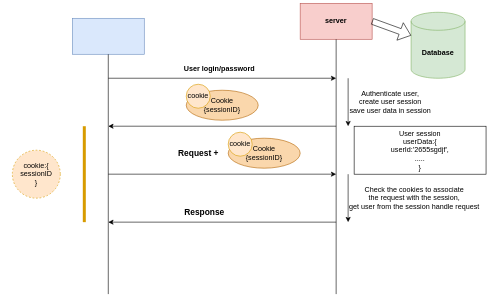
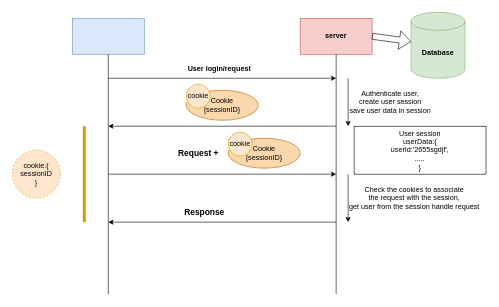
- <mxCell id="3" value="&lt;b&gt;server&lt;/b&gt;" style="rounded=0;whiteSpace=wrap;html=1;fillColor=#f8cecc;strokeColor=#b85450;" vertex="1" parent="1"><mxGeometry x="500" y="5" width="120" height="60" as="geometry" /></mxCell>
+ <mxCell id="3" value="&lt;b&gt;server&lt;/b&gt;" style="rounded=0;whiteSpace=wrap;html=1;fillColor=#f8cecc;strokeColor=#b85450;" vertex="1" parent="1"><mxGeometry x="500" y="30" width="120" height="60" as="geometry" /></mxCell>
- <mxCell id="20" value="&lt;b&gt;User login/password&lt;/b&gt;" style="text;html=1;align=center;verticalAlign=middle;resizable=0;points=[];autosize=1;strokeColor=none;fillColor=none;" vertex="1" parent="1"><mxGeometry x="295" y="100" width="140" height="30" as="geometry" /></mxCell>
+ <mxCell id="20" value="&lt;b&gt;User login/request&lt;/b&gt;" style="text;html=1;align=center;verticalAlign=middle;resizable=0;points=[];autosize=1;strokeColor=none;fillColor=none;" vertex="1" parent="1"><mxGeometry x="295" y="100" width="140" height="30" as="geometry" /></mxCell>
